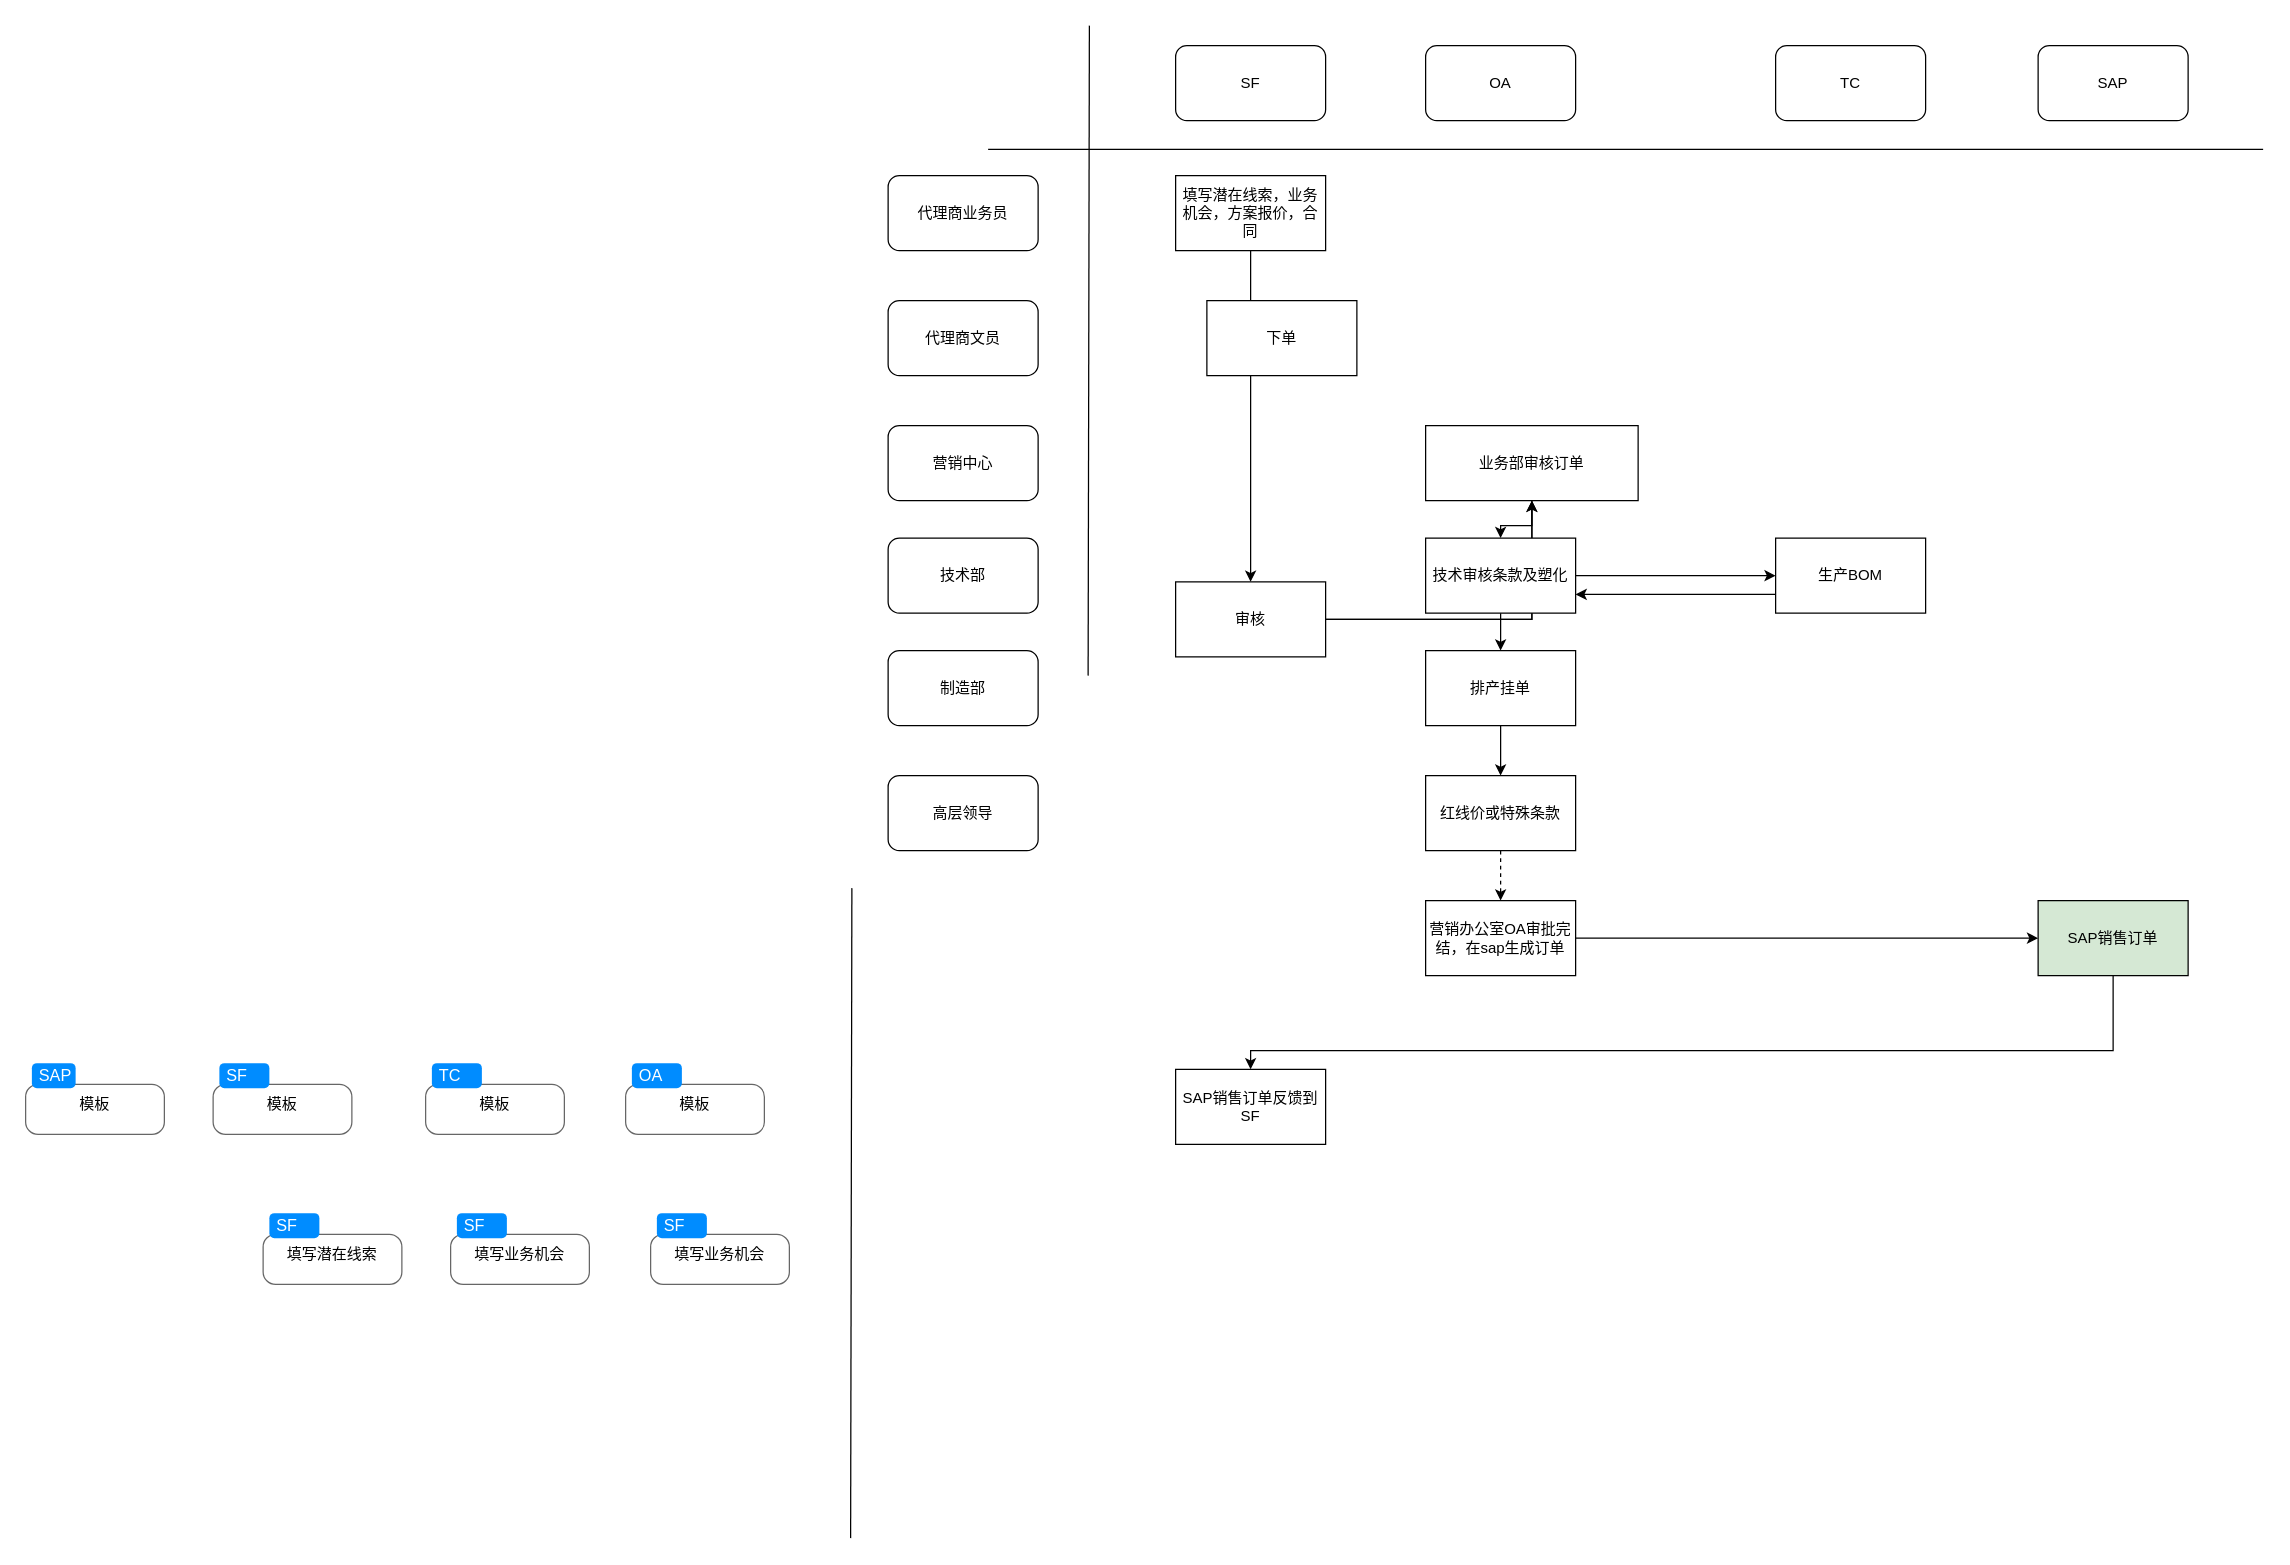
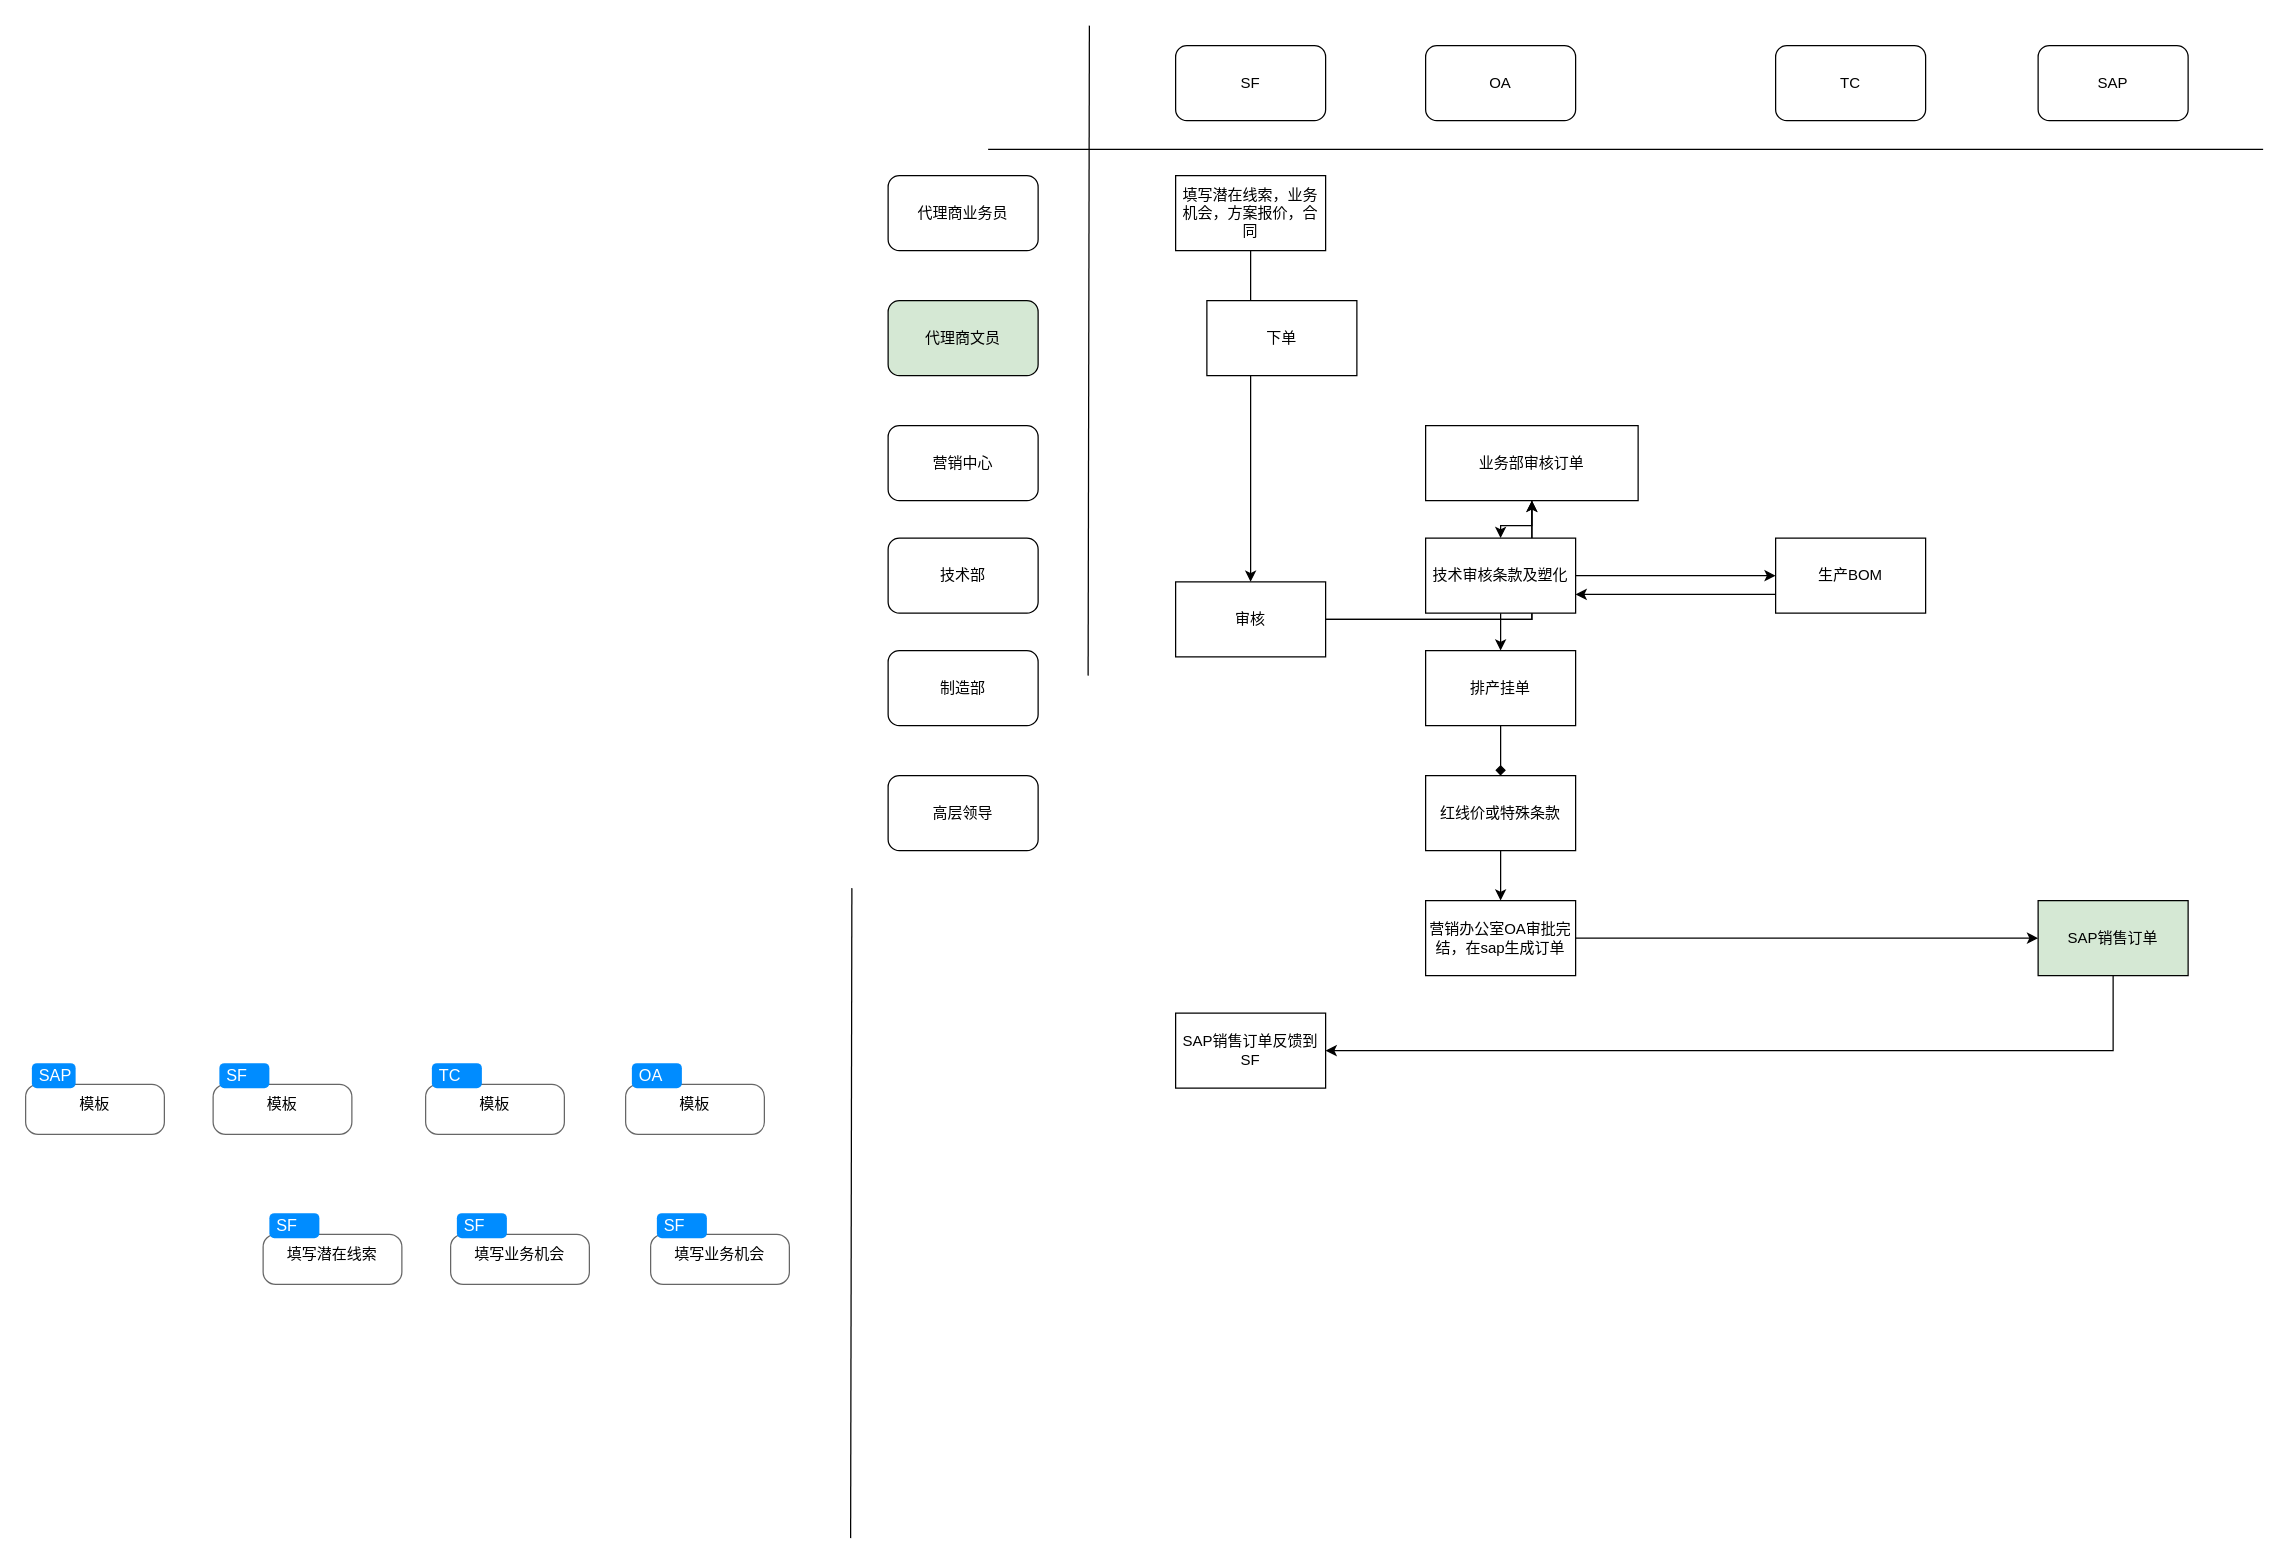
- <mxCell id="29" value="代理商文员" style="rounded=1;whiteSpace=wrap;html=1;" vertex="1" parent="1"><mxGeometry x="710" y="240" width="120" height="60" as="geometry" /></mxCell>
+ <mxCell id="29" value="代理商文员" style="rounded=1;whiteSpace=wrap;html=1;fillColor=#d5e8d4;" vertex="1" parent="1"><mxGeometry x="710" y="240" width="120" height="60" as="geometry" /></mxCell>
- <mxCell id="40" value="" style="edgeStyle=orthogonalEdgeStyle;rounded=0;orthogonalLoop=1;jettySize=auto;html=1;" edge="1" parent="1" source="41" target="44"><mxGeometry relative="1" as="geometry" /></mxCell>
+ <mxCell id="40" value="" style="edgeStyle=orthogonalEdgeStyle;rounded=0;orthogonalLoop=1;jettySize=auto;html=1;endArrow=diamond;" edge="1" parent="1" source="41" target="44"><mxGeometry relative="1" as="geometry" /></mxCell>
- <mxCell id="42" value="" style="edgeStyle=orthogonalEdgeStyle;rounded=0;orthogonalLoop=1;jettySize=auto;html=1;dashed=1;" edge="1" parent="1" source="44" target="48"><mxGeometry relative="1" as="geometry" /></mxCell>
+ <mxCell id="42" value="" style="edgeStyle=orthogonalEdgeStyle;rounded=0;orthogonalLoop=1;jettySize=auto;html=1;" edge="1" parent="1" source="44" target="48"><mxGeometry relative="1" as="geometry" /></mxCell>
- <mxCell id="51" value="SAP销售订单反馈到SF" style="rounded=0;whiteSpace=wrap;html=1;" vertex="1" parent="1"><mxGeometry x="940" y="855" width="120" height="60" as="geometry" /></mxCell>
+ <mxCell id="51" value="SAP销售订单反馈到SF" style="rounded=0;whiteSpace=wrap;html=1;" vertex="1" parent="1"><mxGeometry x="940" y="810" width="120" height="60" as="geometry" /></mxCell>
